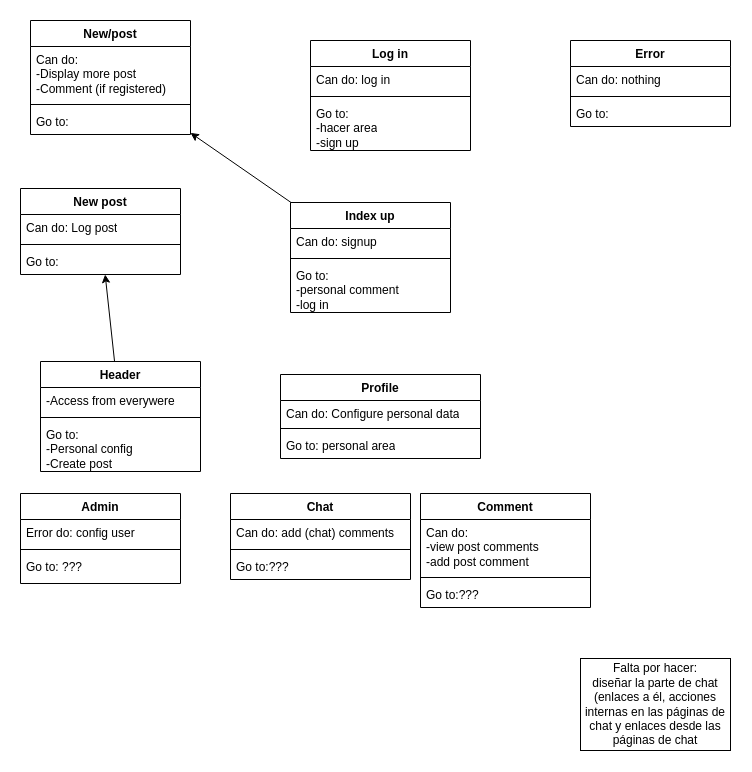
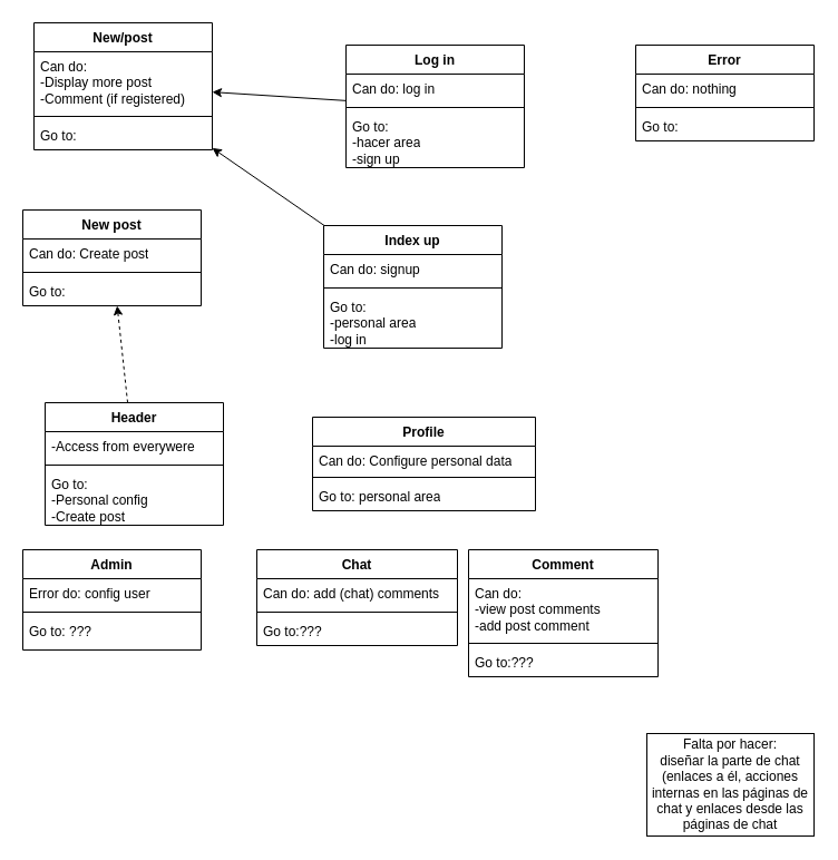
+ <mxCell id="18" value="" style="endArrow=classic;html=1;rounded=0;" parent="1" source="6" target="2" edge="1"><mxGeometry width="50" height="50" relative="1" as="geometry"><mxPoint x="500" y="400" as="sourcePoint" /><mxPoint x="550" y="350" as="targetPoint" /></mxGeometry></mxCell>
- <mxCell id="25" value="Can do: Log post" style="text;strokeColor=none;fillColor=none;align=left;verticalAlign=top;spacingLeft=4;spacingRight=4;overflow=hidden;rotatable=0;points=[[0,0.5],[1,0.5]];portConstraint=eastwest;whiteSpace=wrap;html=1;" parent="24" vertex="1"><mxGeometry y="26" width="160" height="26" as="geometry" /></mxCell>
+ <mxCell id="25" value="Can do: Create post" style="text;strokeColor=none;fillColor=none;align=left;verticalAlign=top;spacingLeft=4;spacingRight=4;overflow=hidden;rotatable=0;points=[[0,0.5],[1,0.5]];portConstraint=eastwest;whiteSpace=wrap;html=1;" parent="24" vertex="1"><mxGeometry y="26" width="160" height="26" as="geometry" /></mxCell>
- <mxCell id="17" value="&lt;div&gt;Go to:&lt;/div&gt;&lt;div&gt;-personal comment&lt;/div&gt;&lt;div&gt;-log in&lt;br&gt;&lt;/div&gt;" style="text;strokeColor=none;fillColor=none;align=left;verticalAlign=top;spacingLeft=4;spacingRight=4;overflow=hidden;rotatable=0;points=[[0,0.5],[1,0.5]];portConstraint=eastwest;whiteSpace=wrap;html=1;" parent="14" vertex="1"><mxGeometry y="60" width="160" height="50" as="geometry" /></mxCell>
+ <mxCell id="17" value="&lt;div&gt;Go to:&lt;/div&gt;&lt;div&gt;-personal area&lt;/div&gt;&lt;div&gt;-log in&lt;br&gt;&lt;/div&gt;" style="text;strokeColor=none;fillColor=none;align=left;verticalAlign=top;spacingLeft=4;spacingRight=4;overflow=hidden;rotatable=0;points=[[0,0.5],[1,0.5]];portConstraint=eastwest;whiteSpace=wrap;html=1;" parent="14" vertex="1"><mxGeometry y="60" width="160" height="50" as="geometry" /></mxCell>
- <mxCell id="41" value="" style="endArrow=classic;html=1;rounded=0;" edge="1" parent="1" source="10" target="24"><mxGeometry width="50" height="50" relative="1" as="geometry"><mxPoint x="210" y="426" as="sourcePoint" /><mxPoint x="290" y="426" as="targetPoint" /></mxGeometry></mxCell>
+ <mxCell id="41" value="" style="endArrow=classic;html=1;rounded=0;dashed=1;" edge="1" parent="1" source="10" target="24"><mxGeometry width="50" height="50" relative="1" as="geometry"><mxPoint x="210" y="426" as="sourcePoint" /><mxPoint x="290" y="426" as="targetPoint" /></mxGeometry></mxCell>
